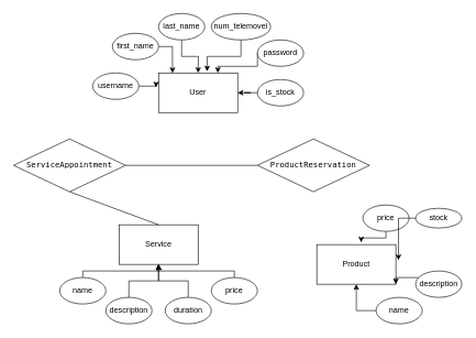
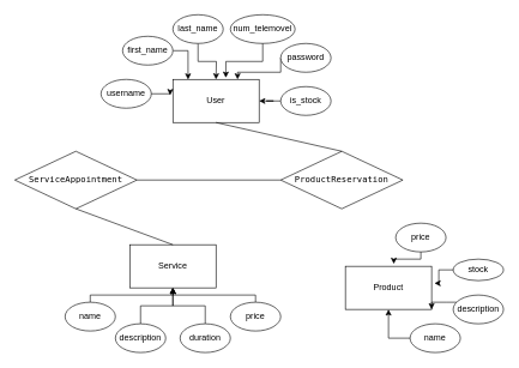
+ <mxCell id="37" value="" style="endArrow=none;html=1;rounded=0;entryX=0.5;entryY=1;entryDx=0;entryDy=0;exitX=0.5;exitY=0;exitDx=0;exitDy=0;" edge="1" parent="1" source="35" target="2"><mxGeometry width="50" height="50" relative="1" as="geometry"><mxPoint x="150" y="270" as="sourcePoint" /><mxPoint x="200" y="220" as="targetPoint" /></mxGeometry></mxCell>
- <mxCell id="28" value="stock" style="ellipse;whiteSpace=wrap;html=1;" vertex="1" parent="1"><mxGeometry x="630" y="315" width="70" height="30" as="geometry" /></mxCell>
+ <mxCell id="28" value="stock" style="ellipse;whiteSpace=wrap;html=1;" vertex="1" parent="1"><mxGeometry x="630" y="360" width="70" height="30" as="geometry" /></mxCell>
